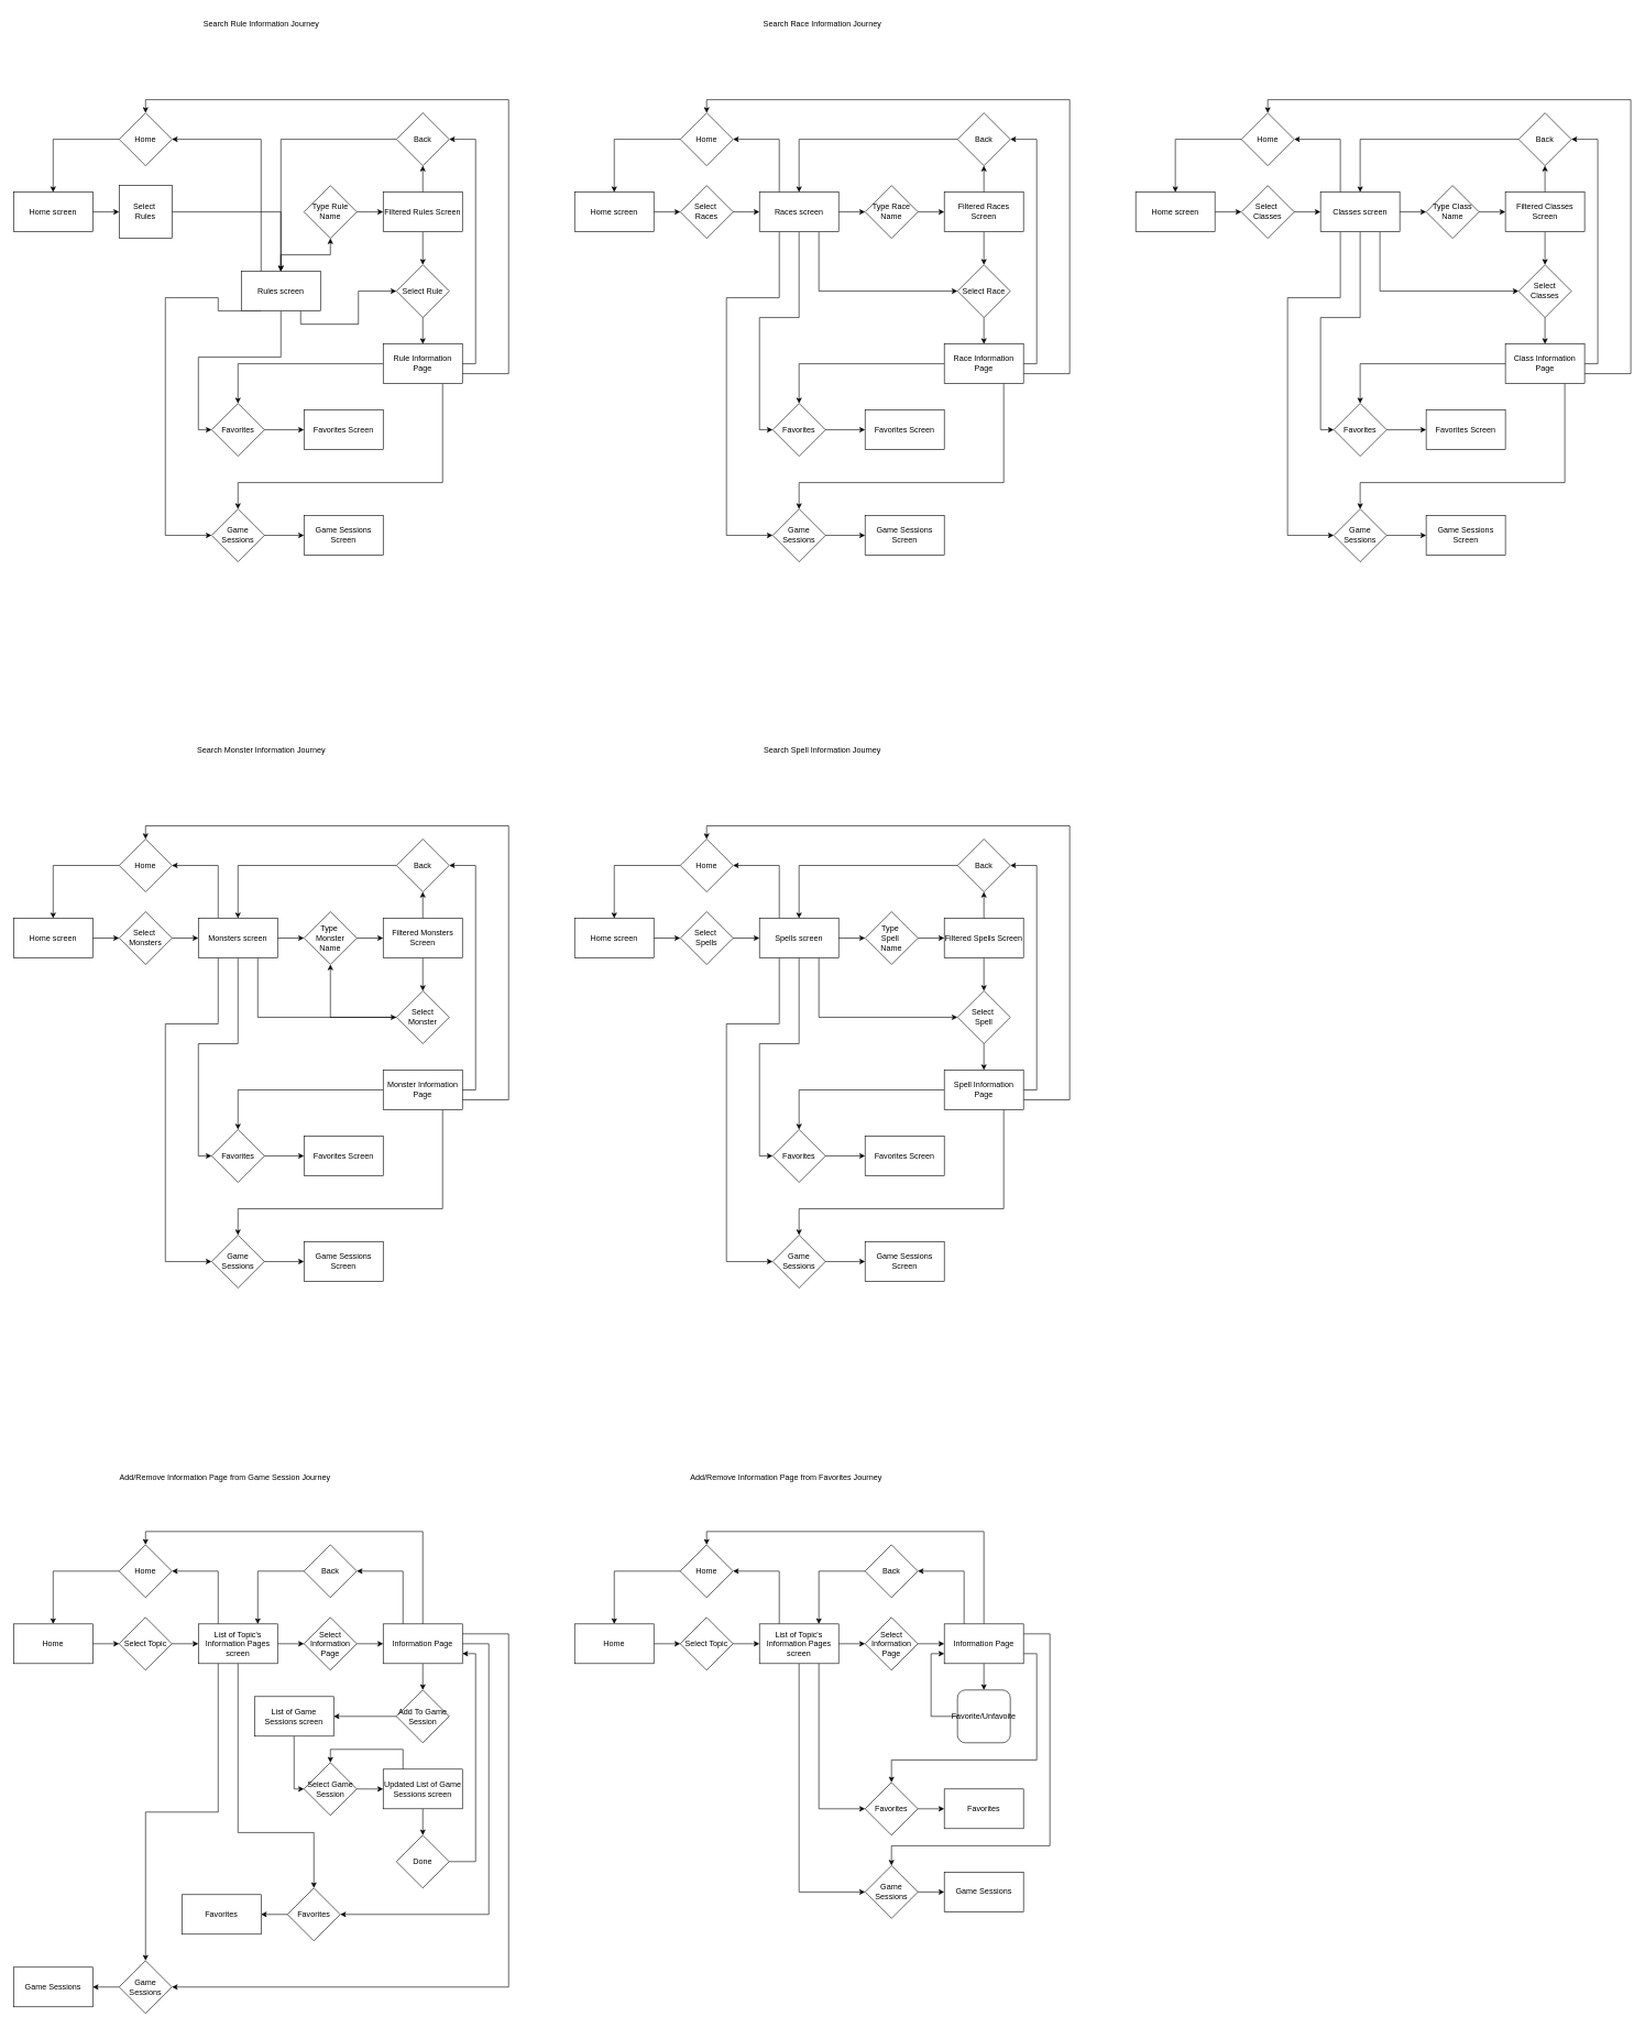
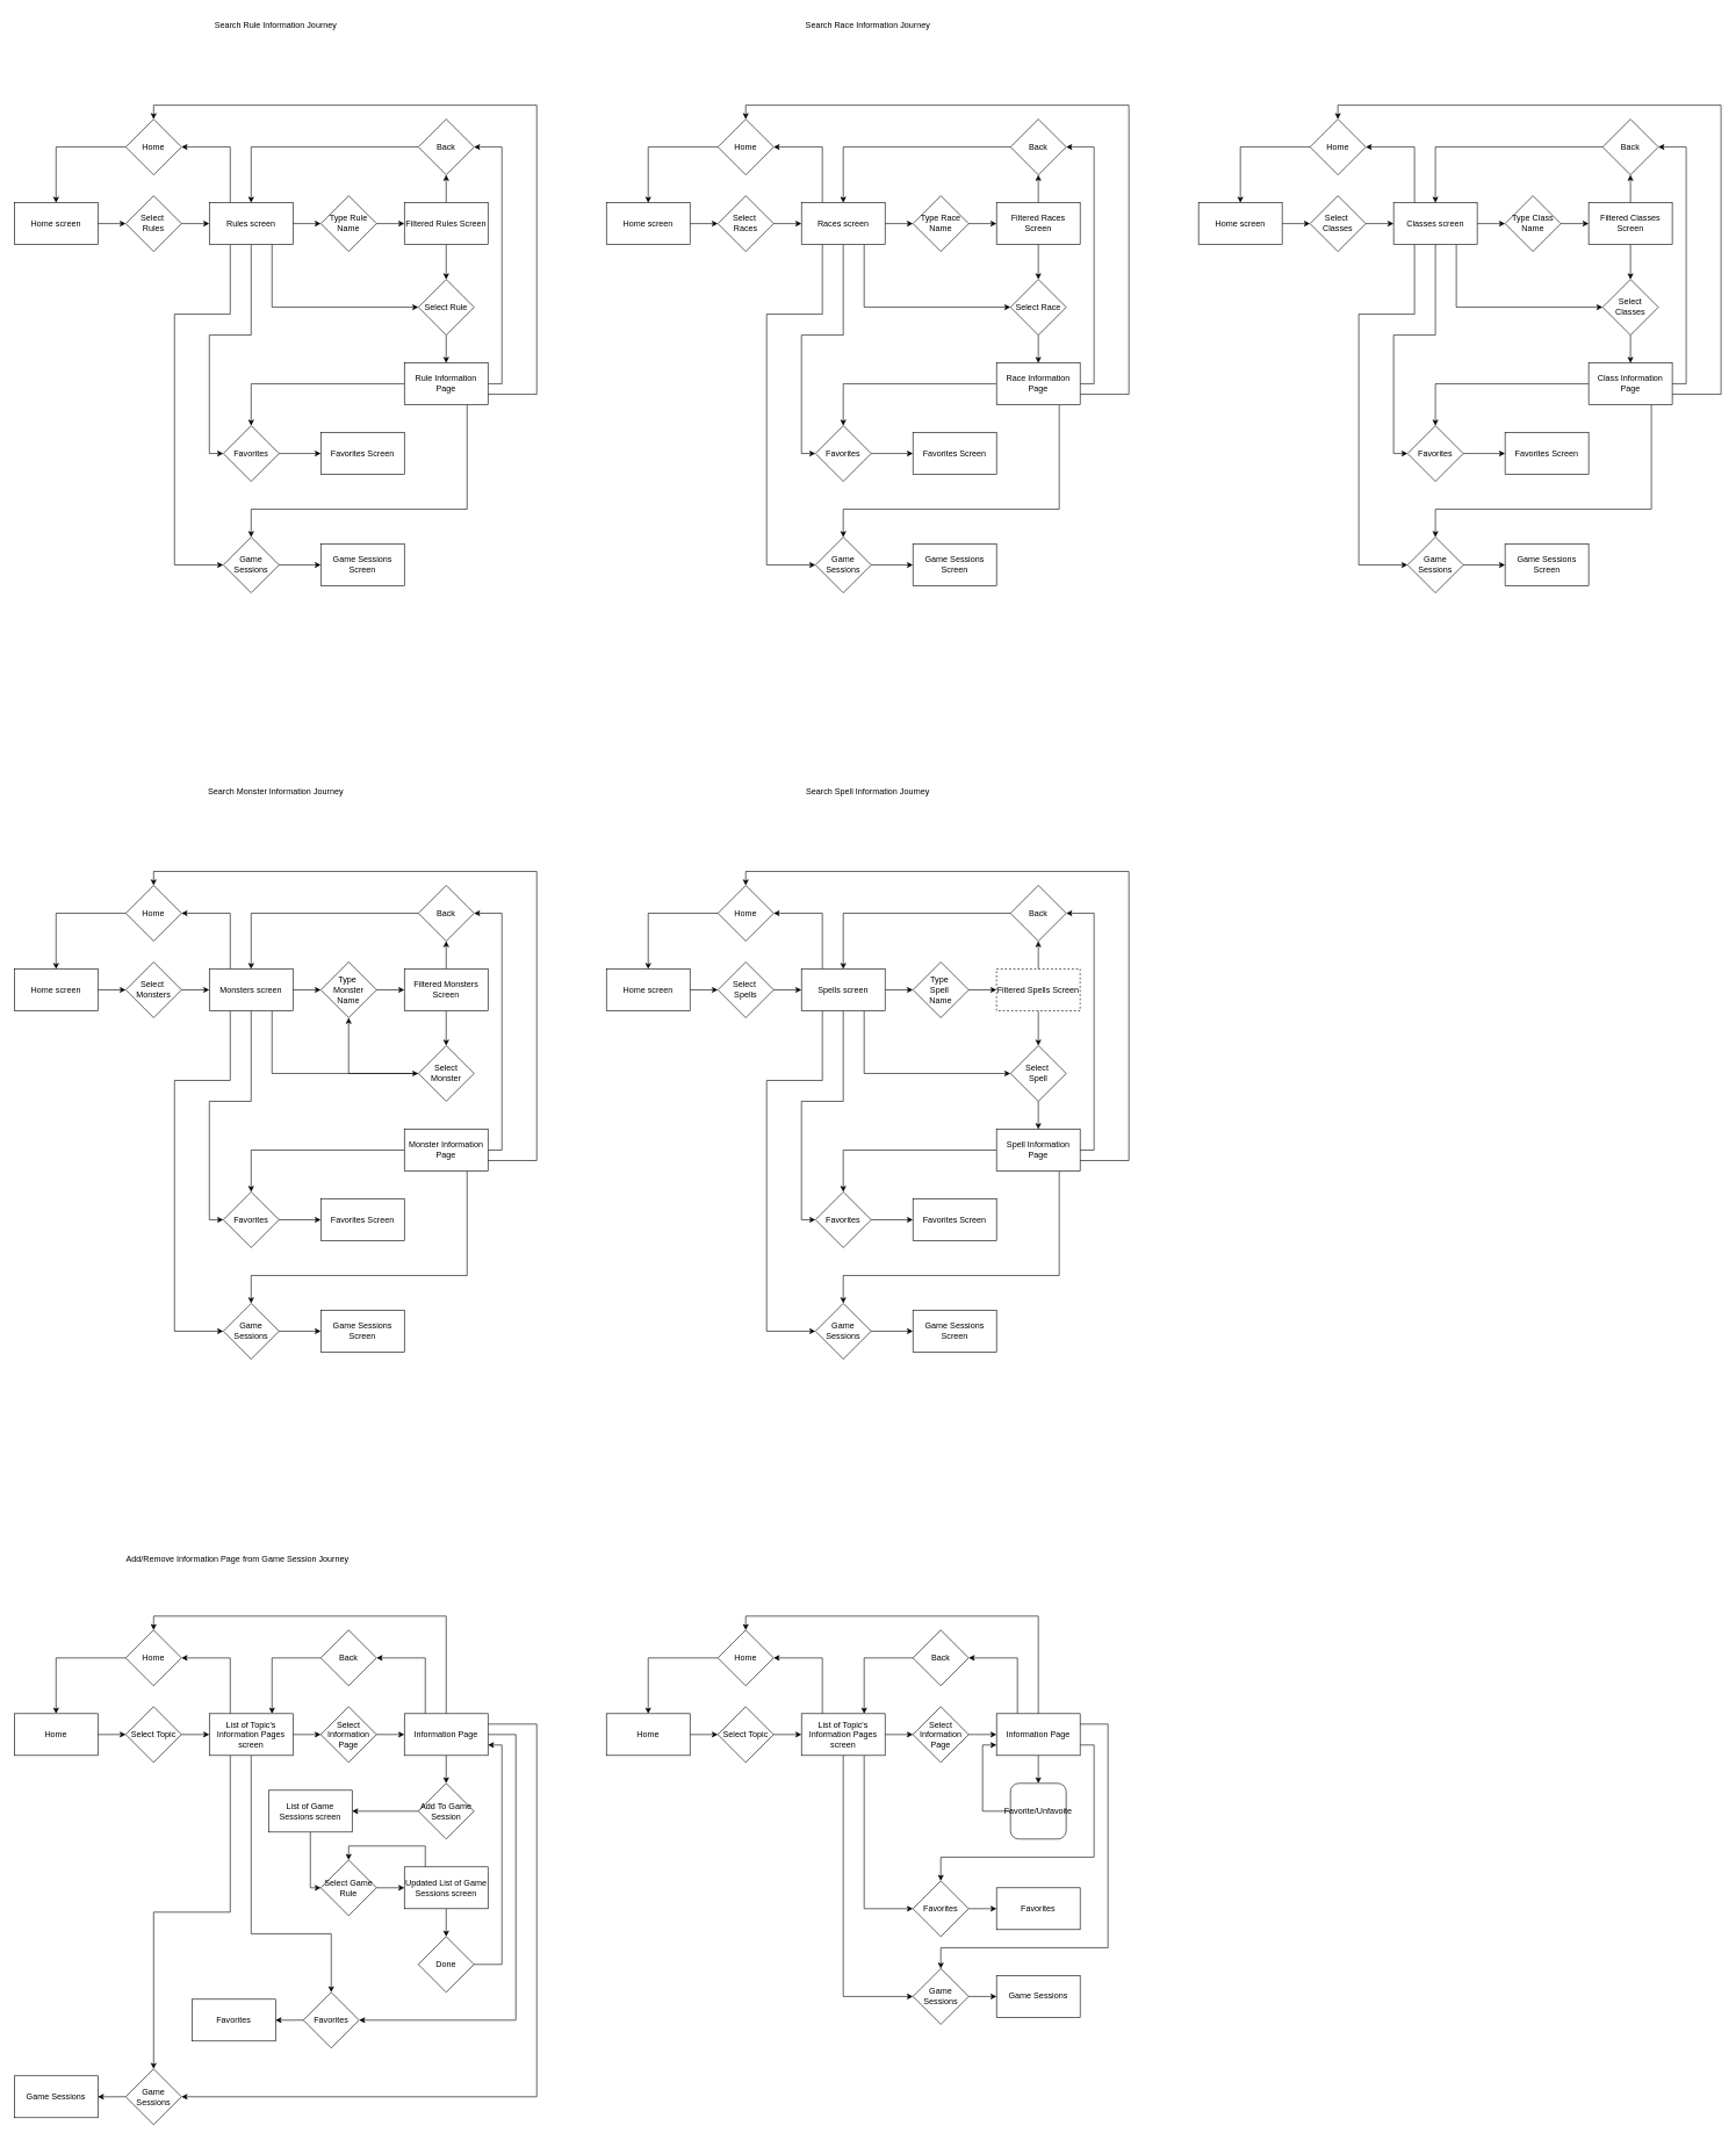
- <mxCell id="77" value="&lt;div&gt;Select&amp;nbsp;&lt;/div&gt;&lt;div&gt;Rules&lt;/div&gt;" style="whiteSpace=wrap;html=1;rounded=0;" vertex="1" parent="1"><mxGeometry x="180" y="280" width="80" height="80" as="geometry" /></mxCell>
+ <mxCell id="77" value="&lt;div&gt;Select&amp;nbsp;&lt;/div&gt;&lt;div&gt;Rules&lt;/div&gt;" style="rhombus;whiteSpace=wrap;html=1;" vertex="1" parent="1"><mxGeometry x="180" y="280" width="80" height="80" as="geometry" /></mxCell>
- <mxCell id="83" value="Rules screen" style="rounded=0;whiteSpace=wrap;html=1;" vertex="1" parent="1"><mxGeometry x="365" y="410" width="120" height="60" as="geometry" /></mxCell>
+ <mxCell id="83" value="Rules screen" style="rounded=0;whiteSpace=wrap;html=1;" vertex="1" parent="1"><mxGeometry x="300" y="290" width="120" height="60" as="geometry" /></mxCell>
- <mxCell id="157" value="Filtered Spells Screen" style="rounded=0;whiteSpace=wrap;html=1;" vertex="1" parent="1"><mxGeometry x="1430" y="1390" width="120" height="60" as="geometry" /></mxCell>
+ <mxCell id="157" value="Filtered Spells Screen" style="rounded=0;whiteSpace=wrap;html=1;dashed=1;" vertex="1" parent="1"><mxGeometry x="1430" y="1390" width="120" height="60" as="geometry" /></mxCell>
- <mxCell id="234" value="Add/Remove Information Page from Favorites Journey" style="text;html=1;align=center;verticalAlign=middle;resizable=0;points=[];autosize=1;strokeColor=none;fillColor=none;" vertex="1" parent="1"><mxGeometry x="1035" y="2222" width="310" height="30" as="geometry" /></mxCell>
- <mxCell id="61" value="Select Game Session" style="rhombus;whiteSpace=wrap;html=1;" vertex="1" parent="1"><mxGeometry x="460" y="2669" width="80" height="80" as="geometry" /></mxCell>
+ <mxCell id="61" value="Select Game Rule" style="rhombus;whiteSpace=wrap;html=1;" vertex="1" parent="1"><mxGeometry x="460" y="2669" width="80" height="80" as="geometry" /></mxCell>
